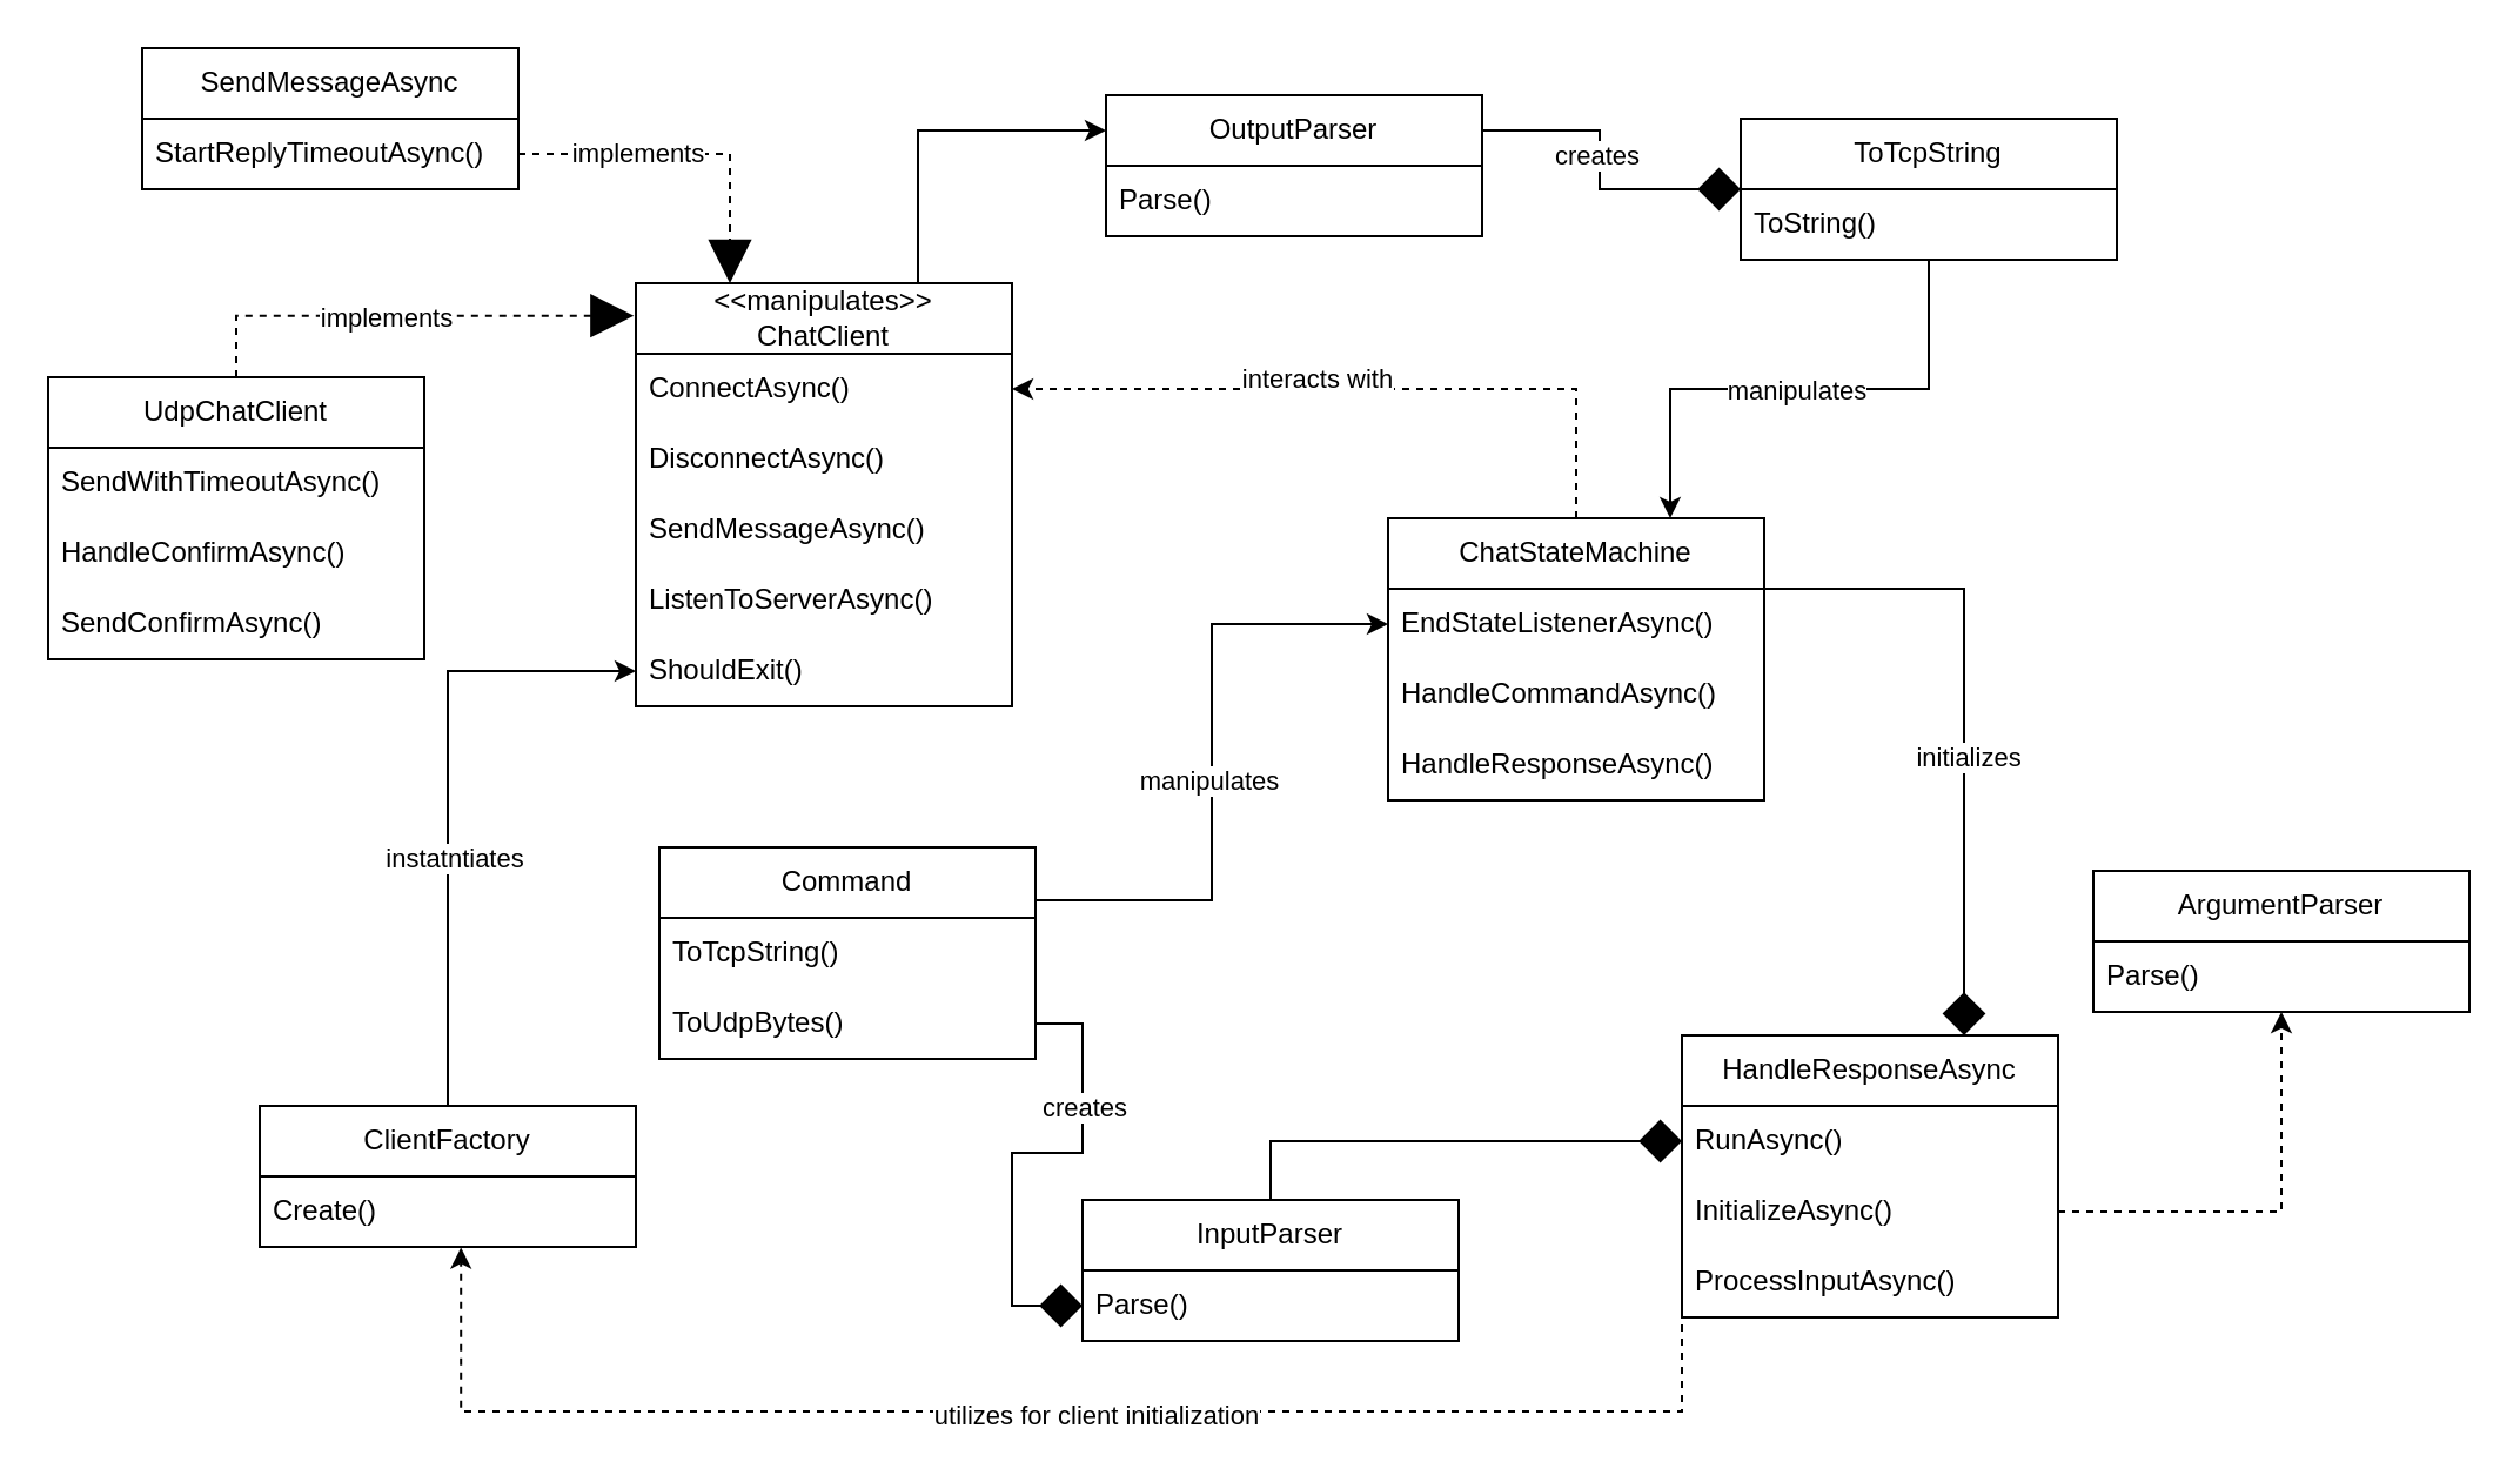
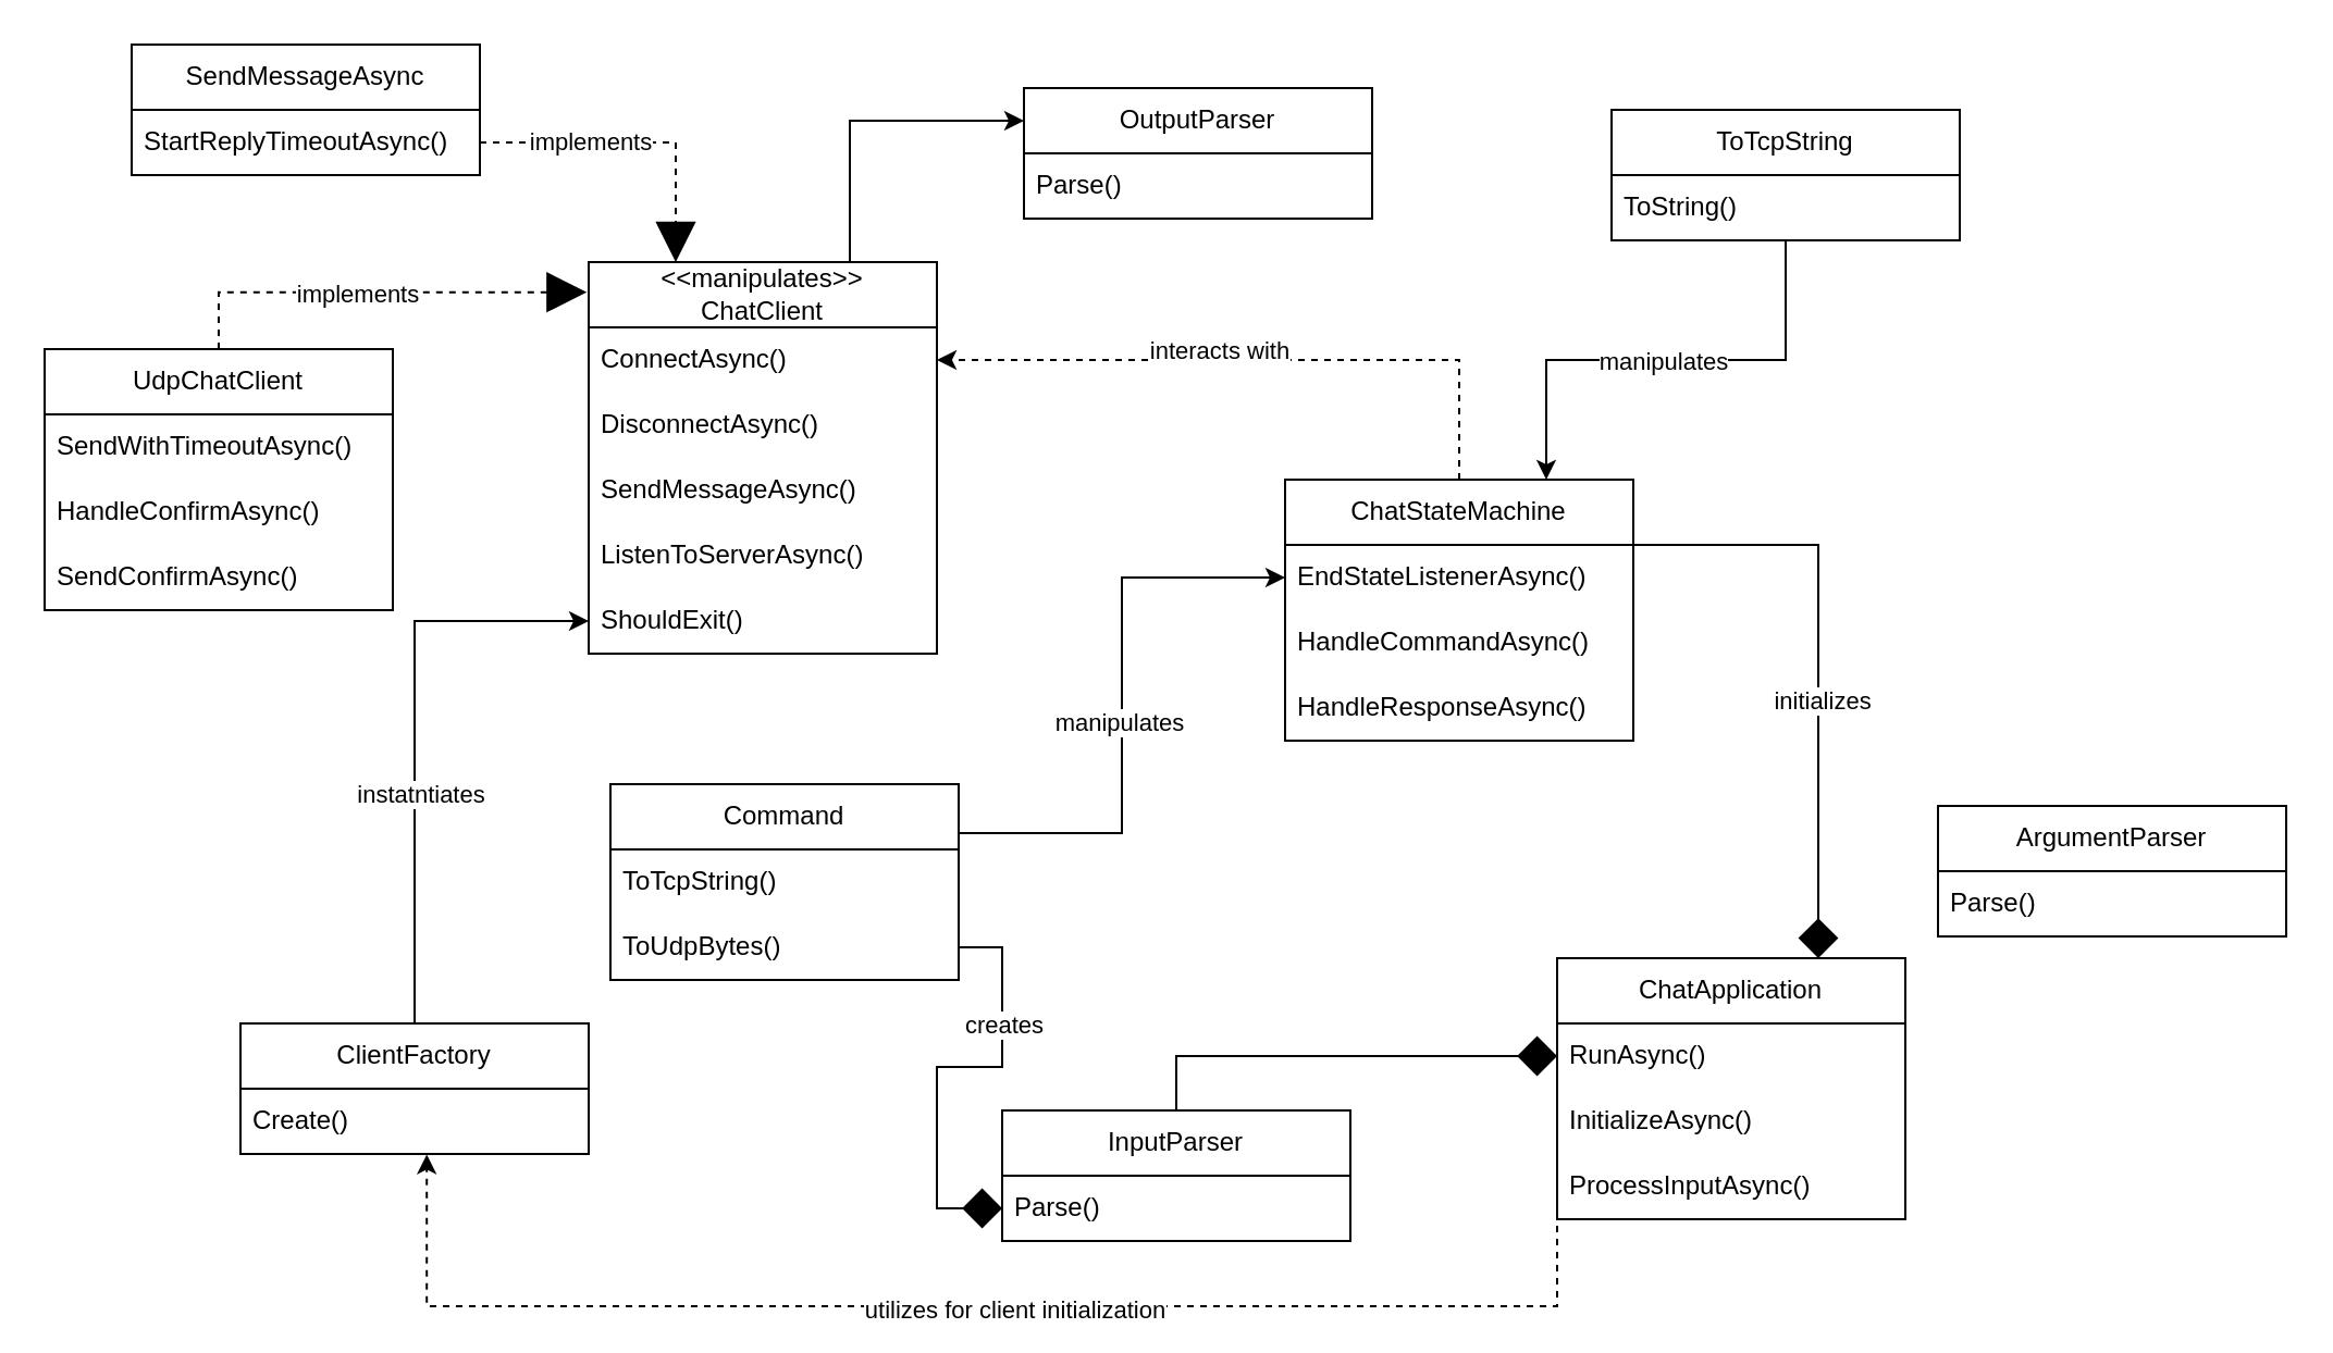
- <mxCell id="37" style="edgeStyle=orthogonalEdgeStyle;rounded=0;orthogonalLoop=1;jettySize=auto;html=1;exitX=1;exitY=0.25;exitDx=0;exitDy=0;entryX=0;entryY=0.5;entryDx=0;entryDy=0;endArrow=diamond;endFill=1;endSize=16;" parent="1" source="39" target="27" edge="1"><mxGeometry relative="1" as="geometry" /></mxCell>
- <mxCell id="38" value="creates" style="edgeLabel;html=1;align=center;verticalAlign=middle;resizable=0;points=[];" parent="37" vertex="1" connectable="0"><mxGeometry x="-0.105" y="-2" relative="1" as="geometry"><mxPoint as="offset" /></mxGeometry></mxCell>
- <mxCell id="43" value="&lt;div&gt;HandleResponseAsync&lt;/div&gt;" style="swimlane;fontStyle=0;childLayout=stackLayout;horizontal=1;startSize=30;horizontalStack=0;resizeParent=1;resizeParentMax=0;resizeLast=0;collapsible=1;marginBottom=0;whiteSpace=wrap;html=1;" parent="1" vertex="1"><mxGeometry x="715" y="440" width="160" height="120" as="geometry" /></mxCell>
+ <mxCell id="43" value="&lt;div&gt;ChatApplication&lt;/div&gt;" style="swimlane;fontStyle=0;childLayout=stackLayout;horizontal=1;startSize=30;horizontalStack=0;resizeParent=1;resizeParentMax=0;resizeLast=0;collapsible=1;marginBottom=0;whiteSpace=wrap;html=1;" parent="1" vertex="1"><mxGeometry x="715" y="440" width="160" height="120" as="geometry" /></mxCell>
- <mxCell id="57" style="edgeStyle=orthogonalEdgeStyle;rounded=0;orthogonalLoop=1;jettySize=auto;html=1;exitX=1;exitY=0.5;exitDx=0;exitDy=0;entryX=0.5;entryY=1;entryDx=0;entryDy=0;dashed=1;" parent="1" source="45" target="41" edge="1"><mxGeometry relative="1" as="geometry" /></mxCell>
